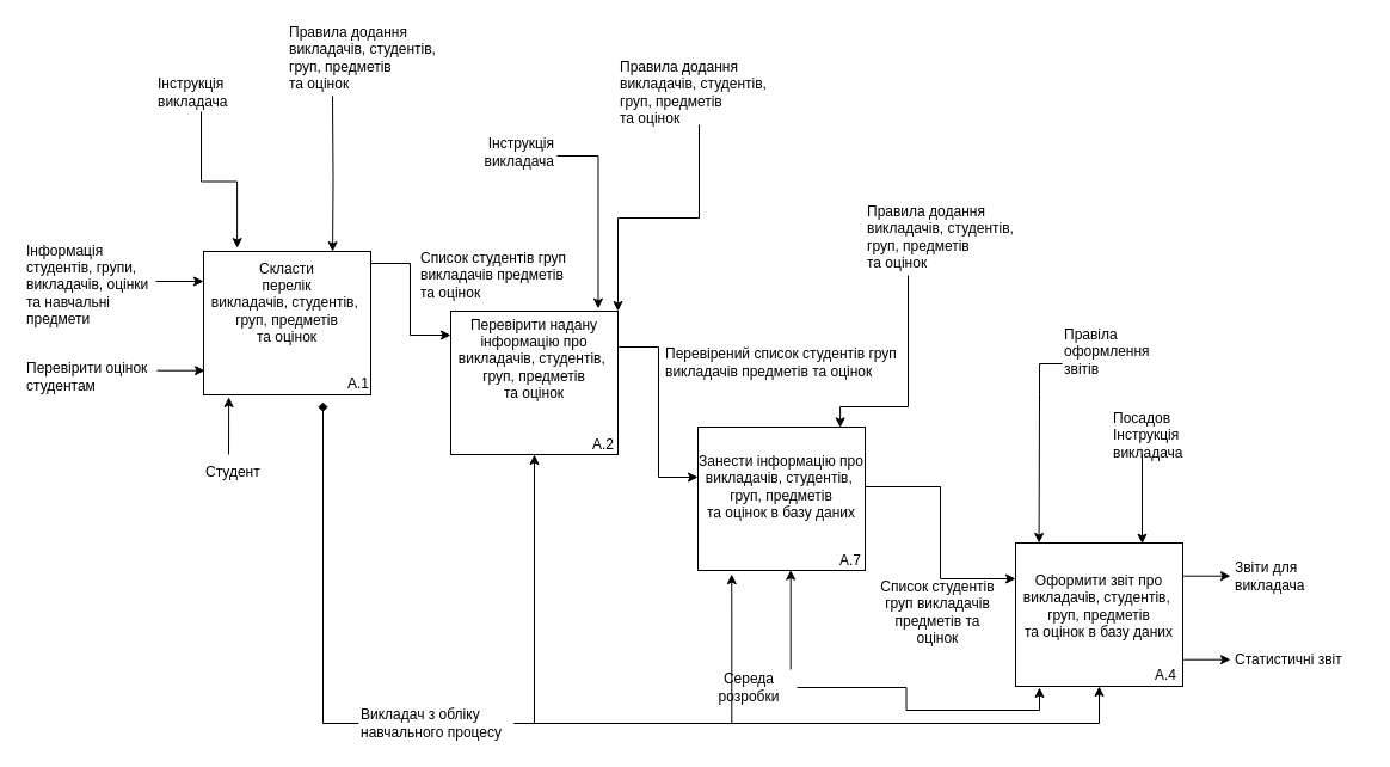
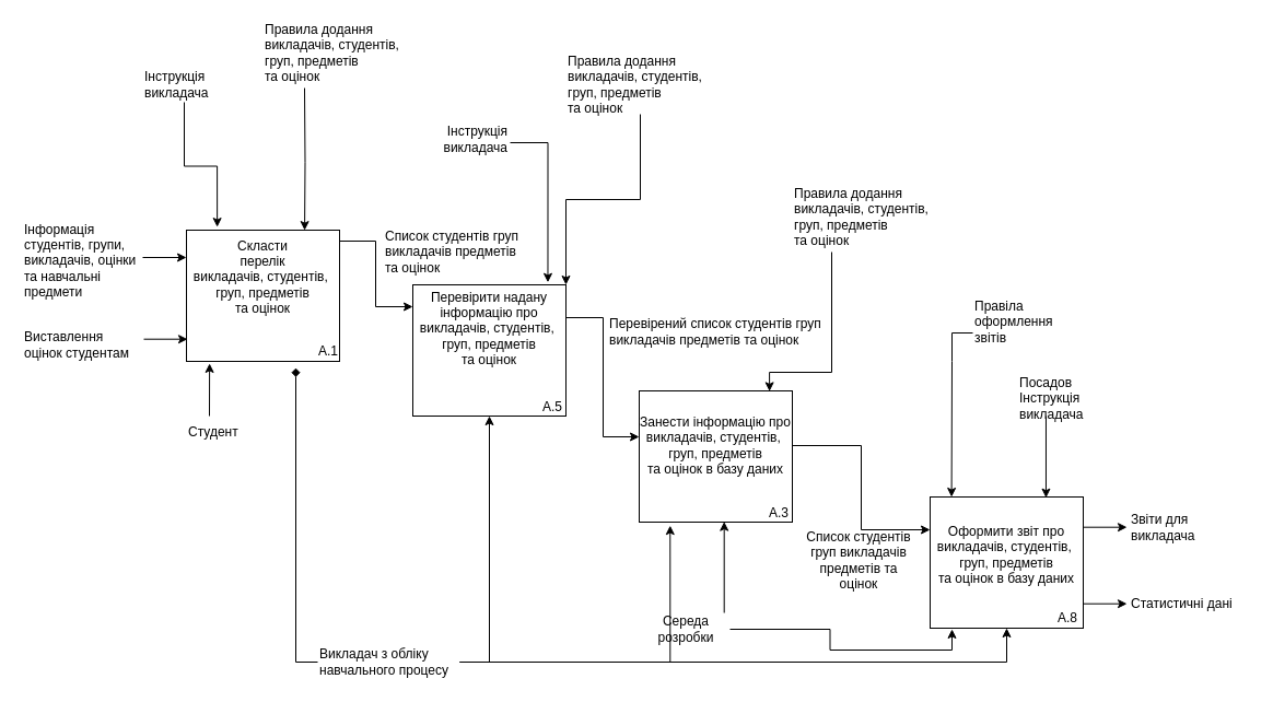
- <mxCell id="17" value="&lt;div style=&quot;font-size: 12px;&quot;&gt;Перевірити оцінок студентам&lt;/div&gt;" style="text;strokeColor=none;fillColor=none;align=left;verticalAlign=middle;whiteSpace=wrap;rounded=0;shadow=0;fontStyle=0;html=1;fontSize=12;spacingTop=0;" vertex="1" parent="1"><mxGeometry x="20" y="300" width="110" height="30" as="geometry" /></mxCell>
+ <mxCell id="17" value="&lt;div style=&quot;font-size: 12px;&quot;&gt;Виставлення оцінок студентам&lt;/div&gt;" style="text;strokeColor=none;fillColor=none;align=left;verticalAlign=middle;whiteSpace=wrap;rounded=0;shadow=0;fontStyle=0;html=1;fontSize=12;spacingTop=0;" vertex="1" parent="1"><mxGeometry x="20" y="300" width="110" height="30" as="geometry" /></mxCell>
- <mxCell id="8" value="A.2" style="text;html=1;strokeColor=none;fillColor=none;align=center;verticalAlign=middle;whiteSpace=wrap;rounded=0;" vertex="1" parent="1"><mxGeometry x="475" y="357" width="60" height="30" as="geometry" /></mxCell>
+ <mxCell id="8" value="A.5" style="text;html=1;strokeColor=none;fillColor=none;align=center;verticalAlign=middle;whiteSpace=wrap;rounded=0;" vertex="1" parent="1"><mxGeometry x="475" y="357" width="60" height="30" as="geometry" /></mxCell>
- <mxCell id="12" value="A.7" style="text;html=1;strokeColor=none;fillColor=none;align=center;verticalAlign=middle;whiteSpace=wrap;rounded=0;" vertex="1" parent="1"><mxGeometry x="682" y="454" width="60" height="30" as="geometry" /></mxCell>
+ <mxCell id="12" value="A.3" style="text;html=1;strokeColor=none;fillColor=none;align=center;verticalAlign=middle;whiteSpace=wrap;rounded=0;" vertex="1" parent="1"><mxGeometry x="682" y="454" width="60" height="30" as="geometry" /></mxCell>
- <mxCell id="23" value="&lt;div style=&quot;font-size: 12px;&quot;&gt;Статистичні звіт&lt;/div&gt;" style="text;strokeColor=none;fillColor=none;align=left;verticalAlign=middle;whiteSpace=wrap;rounded=0;shadow=0;fontStyle=0;html=1;fontSize=12;spacingTop=0;" vertex="1" parent="1"><mxGeometry x="1032" y="537" width="110" height="30" as="geometry" /></mxCell>
+ <mxCell id="23" value="&lt;div style=&quot;font-size: 12px;&quot;&gt;Статистичні дані&lt;/div&gt;" style="text;strokeColor=none;fillColor=none;align=left;verticalAlign=middle;whiteSpace=wrap;rounded=0;shadow=0;fontStyle=0;html=1;fontSize=12;spacingTop=0;" vertex="1" parent="1"><mxGeometry x="1032" y="537" width="110" height="30" as="geometry" /></mxCell>
- <mxCell id="20" value="A.4" style="text;html=1;strokeColor=none;fillColor=none;align=center;verticalAlign=middle;whiteSpace=wrap;rounded=0;" vertex="1" parent="1"><mxGeometry x="946" y="550" width="60" height="30" as="geometry" /></mxCell>
+ <mxCell id="20" value="A.8" style="text;html=1;strokeColor=none;fillColor=none;align=center;verticalAlign=middle;whiteSpace=wrap;rounded=0;" vertex="1" parent="1"><mxGeometry x="946" y="550" width="60" height="30" as="geometry" /></mxCell>
- <mxCell id="34" value="&lt;font style=&quot;font-size: 12px;&quot;&gt;Викладач з обліку навчального процесу&lt;/font&gt;" style="text;strokeColor=none;fillColor=none;align=left;verticalAlign=middle;whiteSpace=wrap;rounded=0;shadow=0;fontStyle=0;html=1;fontSize=9;spacingTop=0;" vertex="1" parent="1"><mxGeometry x="300" y="590" width="130" height="30" as="geometry" /></mxCell>
+ <mxCell id="34" value="&lt;font style=&quot;font-size: 12px;&quot;&gt;Викладач з обліку навчального процесу&lt;/font&gt;" style="text;strokeColor=none;fillColor=none;align=left;verticalAlign=middle;whiteSpace=wrap;rounded=0;shadow=0;fontStyle=0;html=1;fontSize=9;spacingTop=0;" vertex="1" parent="1"><mxGeometry x="290" y="590" width="130" height="30" as="geometry" /></mxCell>
